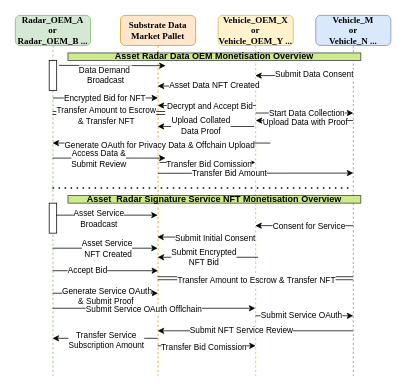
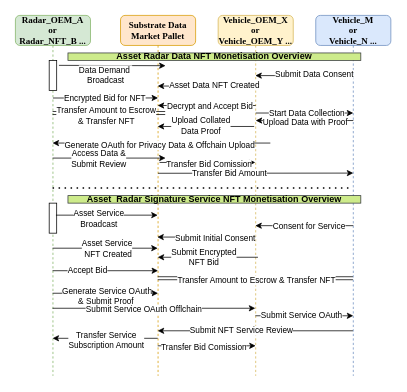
- <mxCell id="3" value="&lt;span&gt;Radar_OEM_A&lt;br&gt;or&lt;br&gt;Radar_OEM_B ...&lt;br&gt;&lt;/span&gt;" style="shape=umlLifeline;perimeter=lifelinePerimeter;whiteSpace=wrap;html=1;container=1;collapsible=0;recursiveResize=0;outlineConnect=0;rounded=1;shadow=0;comic=0;labelBackgroundColor=none;strokeWidth=1;fontFamily=Verdana;fontSize=12;align=center;fillColor=#d5e8d4;strokeColor=#82b366;fontStyle=1;" vertex="1" parent="1"><mxGeometry x="20" y="20" width="100" height="480" as="geometry" /></mxCell>
+ <mxCell id="3" value="&lt;span&gt;Radar_OEM_A&lt;br&gt;or&lt;br&gt;Radar_NFT_B ...&lt;br&gt;&lt;/span&gt;" style="shape=umlLifeline;perimeter=lifelinePerimeter;whiteSpace=wrap;html=1;container=1;collapsible=0;recursiveResize=0;outlineConnect=0;rounded=1;shadow=0;comic=0;labelBackgroundColor=none;strokeWidth=1;fontFamily=Verdana;fontSize=12;align=center;fillColor=#d5e8d4;strokeColor=#82b366;fontStyle=1;" vertex="1" parent="1"><mxGeometry x="20" y="20" width="100" height="480" as="geometry" /></mxCell>
- <mxCell id="8" value="&lt;b&gt;Asset Radar Data OEM Monetisation Overview&lt;/b&gt;" style="text;html=1;strokeColor=#36393d;fillColor=#cdeb8b;align=center;verticalAlign=middle;whiteSpace=wrap;rounded=0;" vertex="1" parent="7"><mxGeometry x="-200" y="50" width="390" height="10" as="geometry" /></mxCell>
+ <mxCell id="8" value="&lt;b&gt;Asset Radar Data NFT Monetisation Overview&lt;/b&gt;" style="text;html=1;strokeColor=#36393d;fillColor=#cdeb8b;align=center;verticalAlign=middle;whiteSpace=wrap;rounded=0;" vertex="1" parent="7"><mxGeometry x="-200" y="50" width="390" height="10" as="geometry" /></mxCell>
